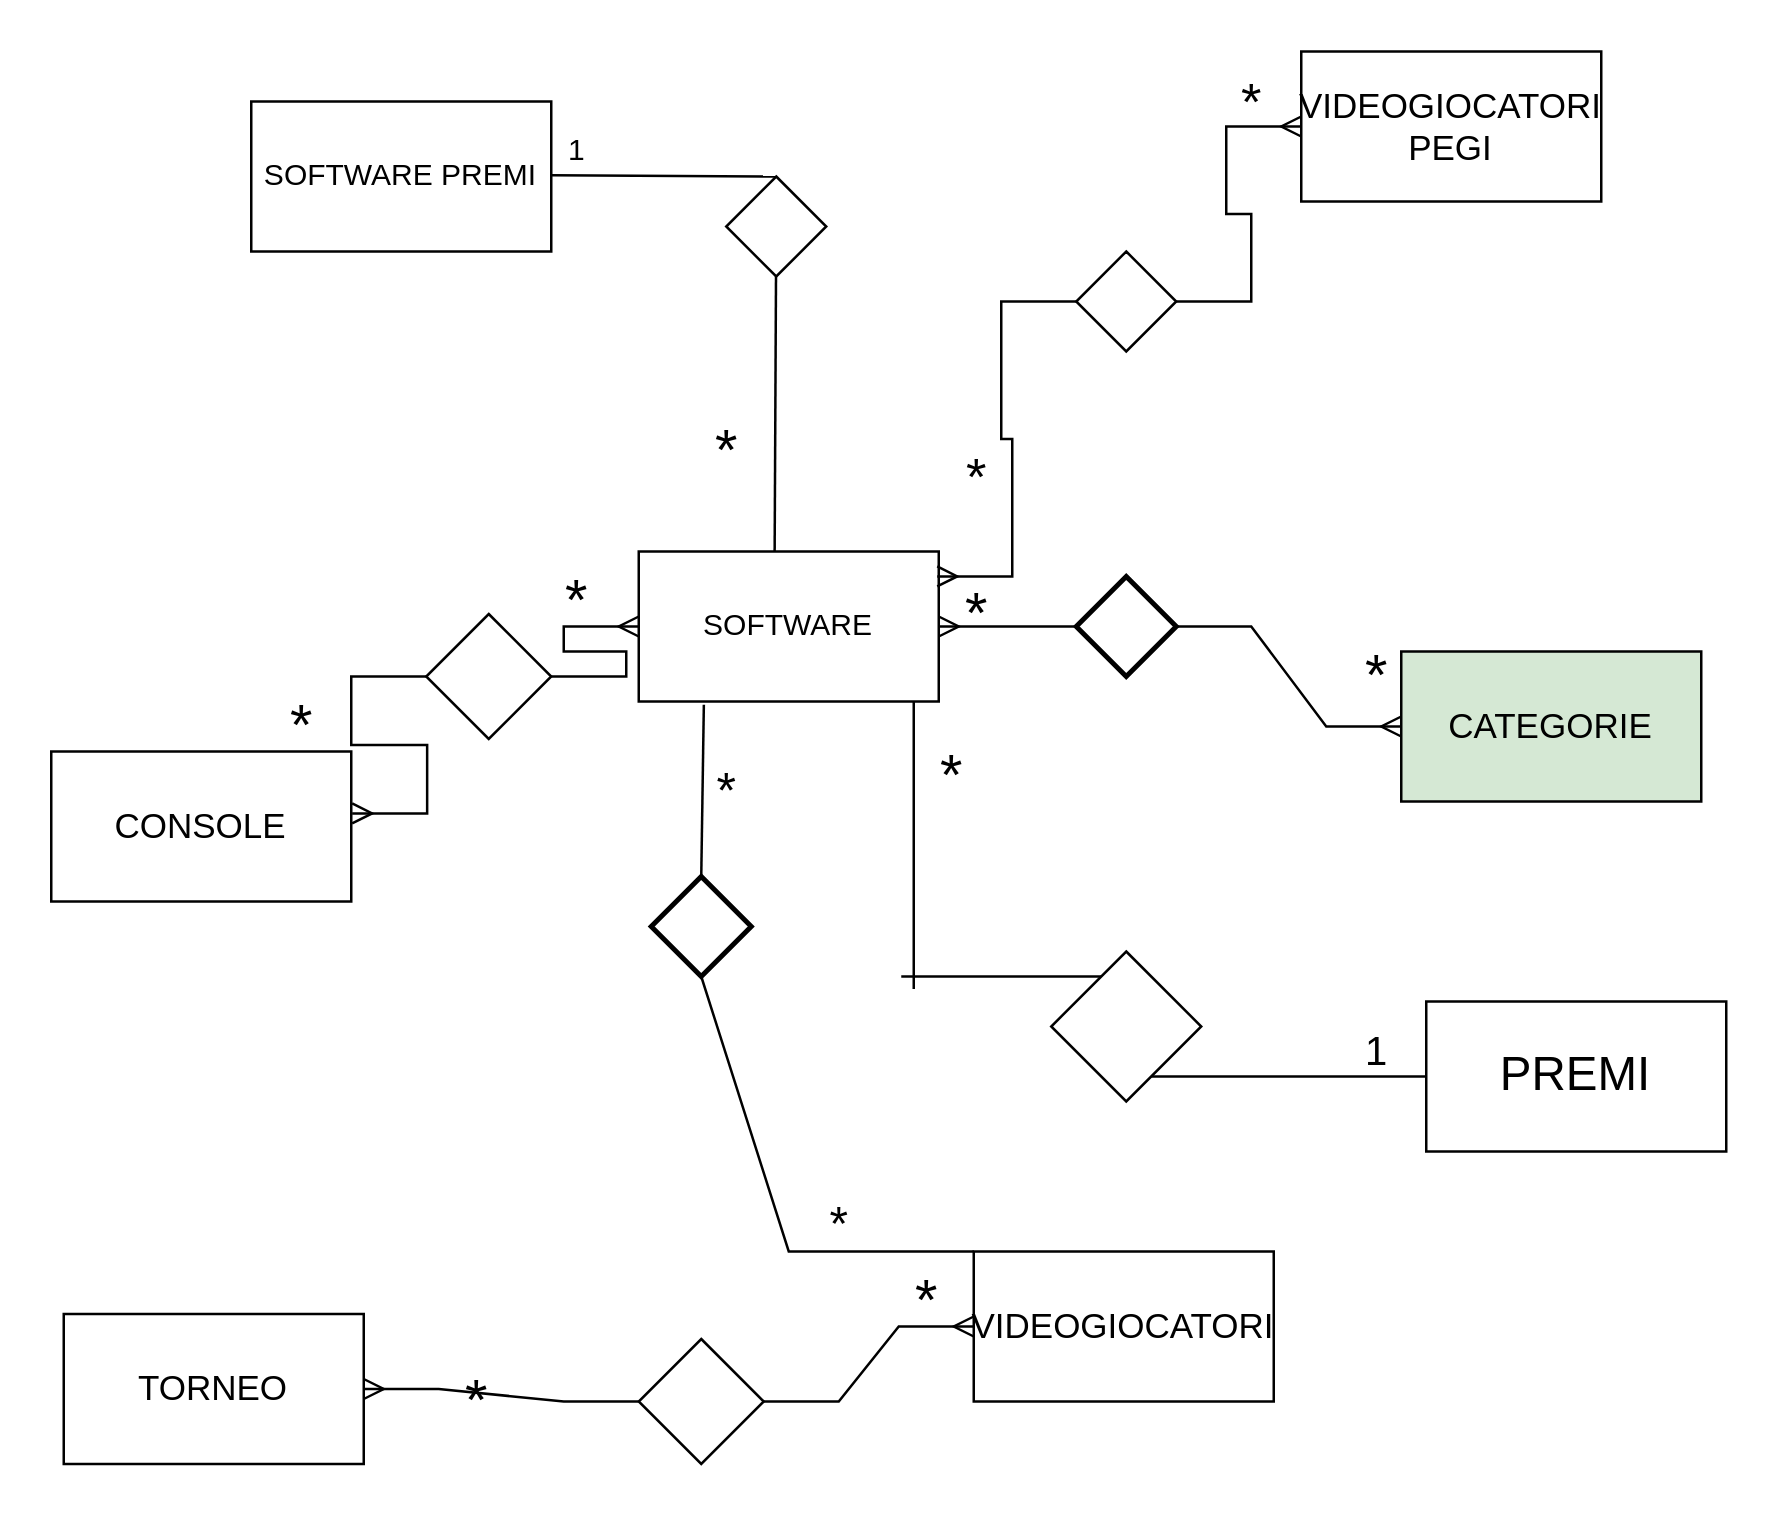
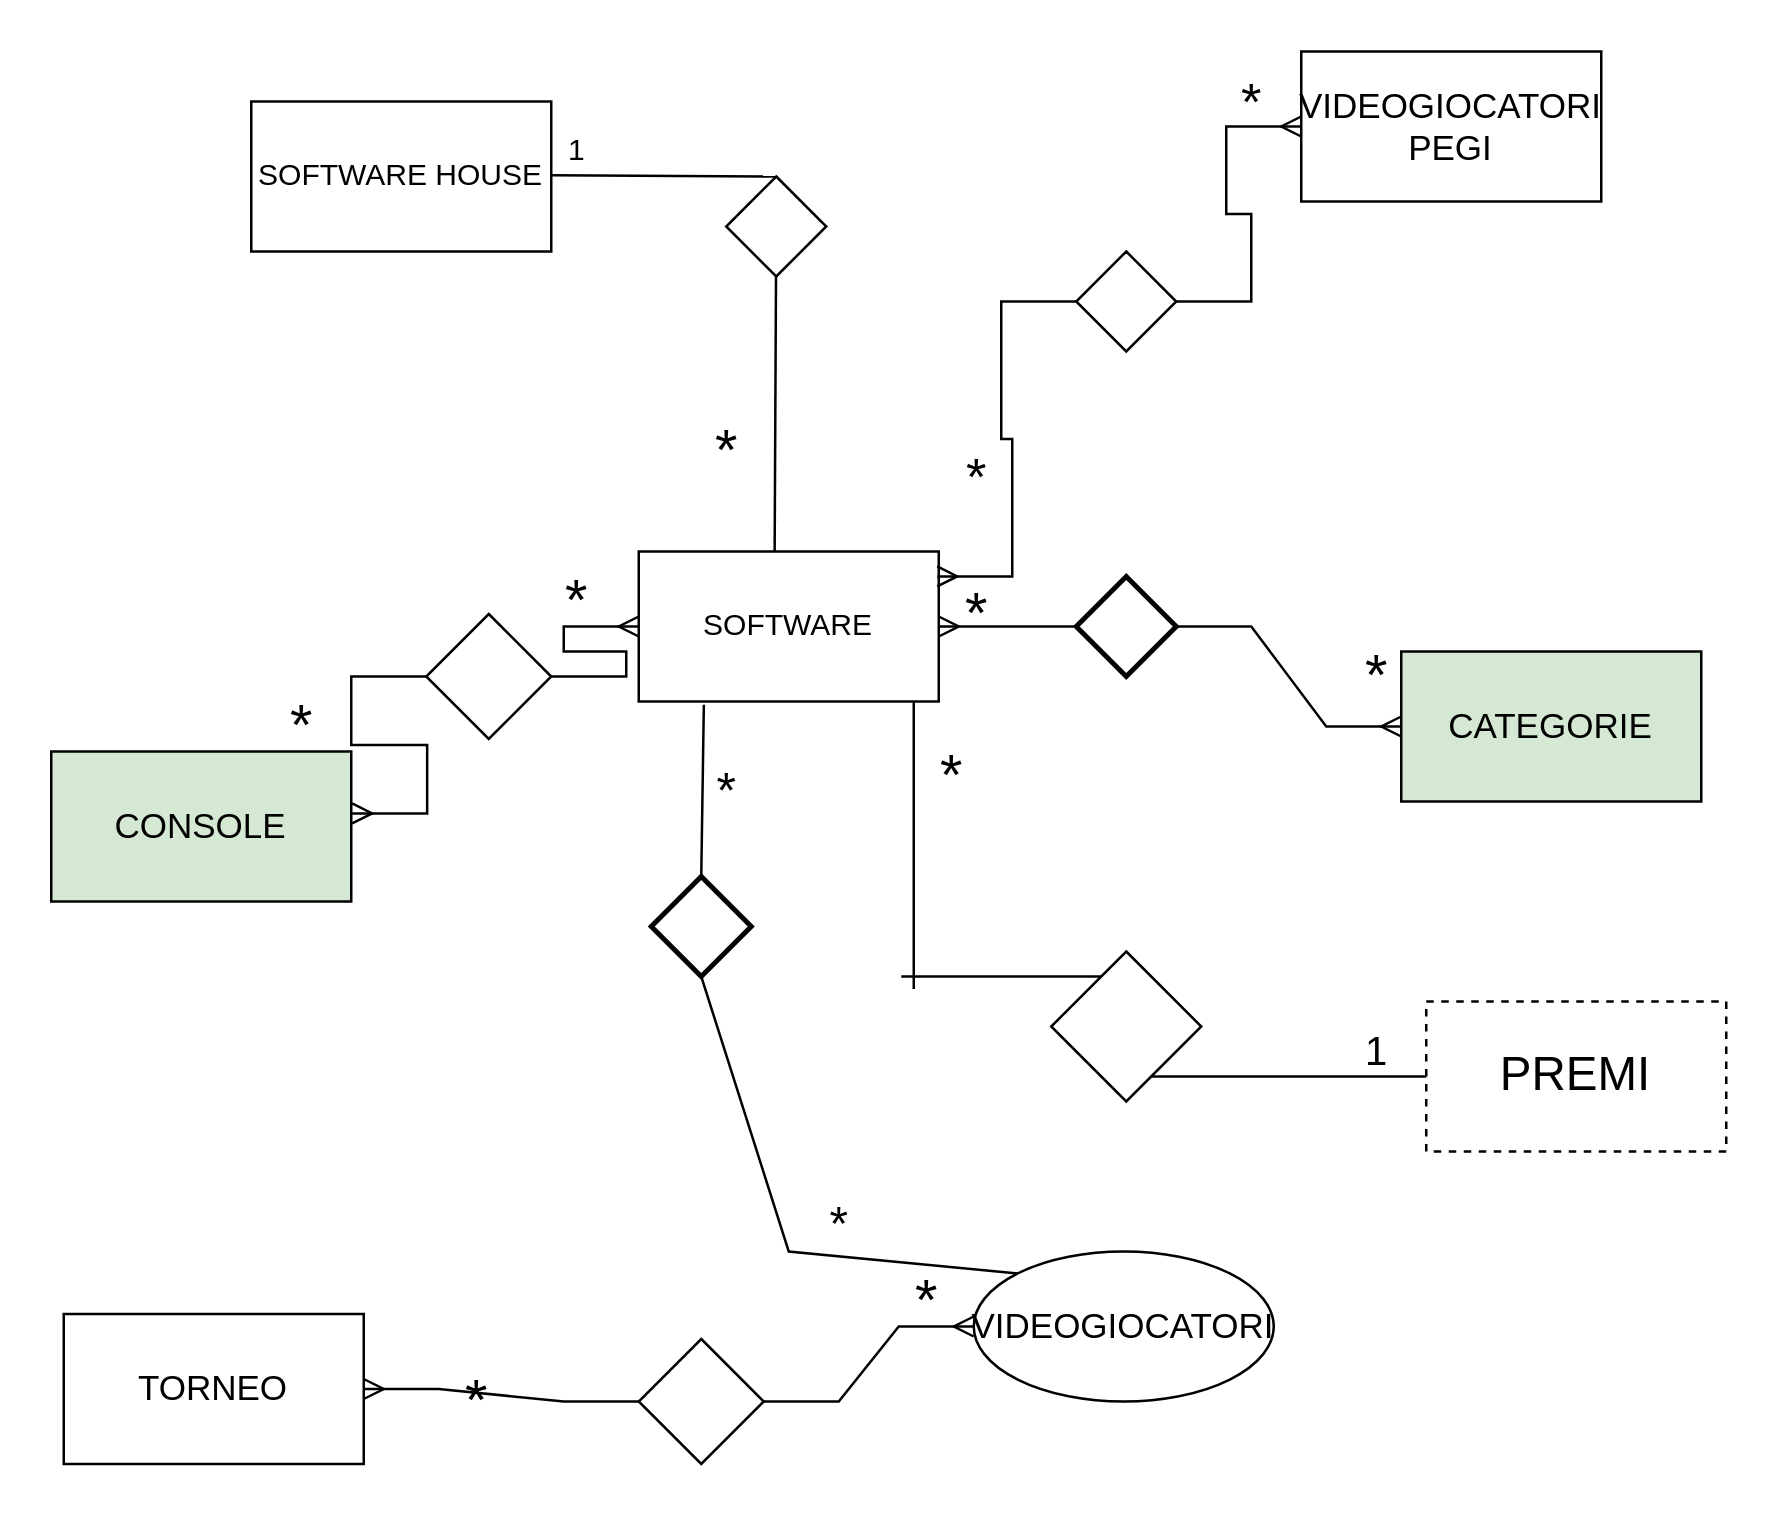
- <mxCell id="2" value="SOFTWARE PREMI" style="rounded=0;whiteSpace=wrap;html=1;" vertex="1" parent="1"><mxGeometry x="100" y="40" width="120" height="60" as="geometry" /></mxCell>
+ <mxCell id="2" value="SOFTWARE HOUSE" style="rounded=0;whiteSpace=wrap;html=1;" vertex="1" parent="1"><mxGeometry x="100" y="40" width="120" height="60" as="geometry" /></mxCell>
- <mxCell id="12" value="CONSOLE" style="rounded=0;whiteSpace=wrap;html=1;fontSize=14;" vertex="1" parent="1"><mxGeometry x="20" y="300" width="120" height="60" as="geometry" /></mxCell>
+ <mxCell id="12" value="CONSOLE" style="rounded=0;whiteSpace=wrap;html=1;fontSize=14;fillColor=#d5e8d4;" vertex="1" parent="1"><mxGeometry x="20" y="300" width="120" height="60" as="geometry" /></mxCell>
- <mxCell id="31" value="PREMI" style="rounded=0;whiteSpace=wrap;html=1;fontSize=19;" vertex="1" parent="1"><mxGeometry x="570" y="400" width="120" height="60" as="geometry" /></mxCell>
+ <mxCell id="31" value="PREMI" style="rounded=0;whiteSpace=wrap;html=1;fontSize=19;dashed=1;" vertex="1" parent="1"><mxGeometry x="570" y="400" width="120" height="60" as="geometry" /></mxCell>
- <mxCell id="17" value="VIDEOGIOCATORI" style="rounded=0;whiteSpace=wrap;html=1;fontSize=14;" vertex="1" parent="1"><mxGeometry x="389" y="500" width="120" height="60" as="geometry" /></mxCell>
+ <mxCell id="17" value="VIDEOGIOCATORI" style="ellipse;whiteSpace=wrap;html=1;fontSize=14;" vertex="1" parent="1"><mxGeometry x="389" y="500" width="120" height="60" as="geometry" /></mxCell>
